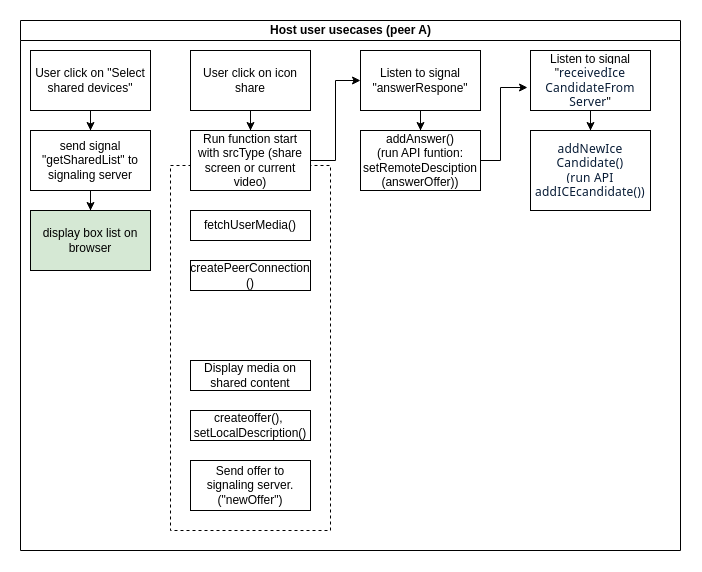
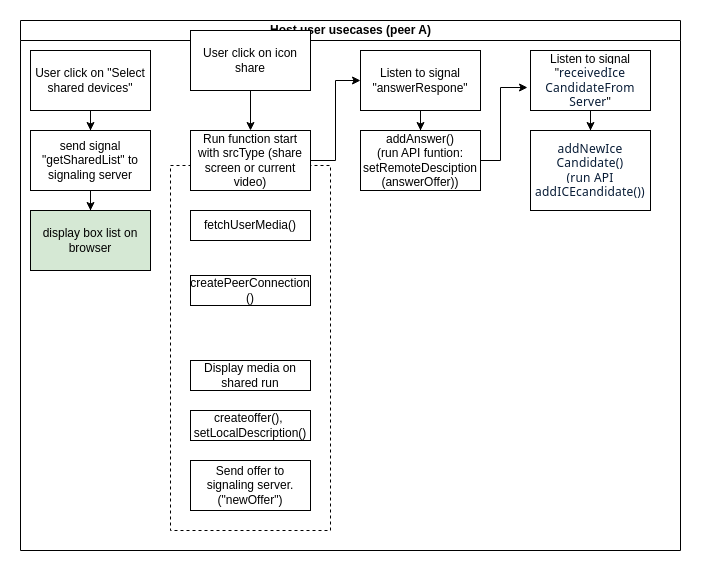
- <mxCell id="10" value="User click on icon share" style="rounded=0;whiteSpace=wrap;html=1;" vertex="1" parent="2"><mxGeometry x="170" y="30" width="120" height="60" as="geometry" /></mxCell>
+ <mxCell id="10" value="User click on icon share" style="rounded=0;whiteSpace=wrap;html=1;" vertex="1" parent="2"><mxGeometry x="170" y="10" width="120" height="60" as="geometry" /></mxCell>
- <mxCell id="14" value="createPeerConnection&lt;div&gt;()&lt;/div&gt;" style="rounded=0;whiteSpace=wrap;html=1;" vertex="1" parent="2"><mxGeometry x="170" y="240" width="120" height="30" as="geometry" /></mxCell>
+ <mxCell id="14" value="createPeerConnection&lt;div&gt;()&lt;/div&gt;" style="rounded=0;whiteSpace=wrap;html=1;" vertex="1" parent="2"><mxGeometry x="170" y="255" width="120" height="30" as="geometry" /></mxCell>
- <mxCell id="25" value="Display media on shared content" style="rounded=0;whiteSpace=wrap;html=1;" vertex="1" parent="2"><mxGeometry x="170" y="340" width="120" height="30" as="geometry" /></mxCell>
+ <mxCell id="25" value="Display media on shared run" style="rounded=0;whiteSpace=wrap;html=1;" vertex="1" parent="2"><mxGeometry x="170" y="340" width="120" height="30" as="geometry" /></mxCell>
